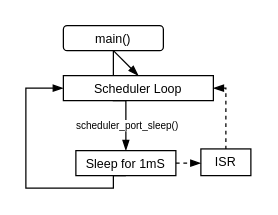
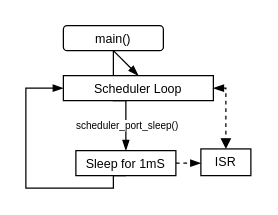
- <mxCell id="12" value="" style="endArrow=none;dashed=1;html=1;rounded=0;fontSize=8;targetPerimeterSpacing=0;jumpSize=6;entryX=0.5;entryY=0;entryDx=0;entryDy=0;startArrow=blockThin;startFill=1;exitX=1;exitY=0.5;exitDx=0;exitDy=0;" parent="1" source="6" target="9" edge="1"><mxGeometry width="50" height="50" relative="1" as="geometry"><mxPoint x="90" y="160" as="sourcePoint" /><mxPoint x="190" y="150" as="targetPoint" /><Array as="points"><mxPoint x="180" y="70" /></Array></mxGeometry></mxCell>
+ <mxCell id="12" value="" style="endArrow=block;dashed=1;html=1;rounded=0;fontSize=8;targetPerimeterSpacing=0;jumpSize=6;entryX=0.5;entryY=0;entryDx=0;entryDy=0;startArrow=blockThin;startFill=1;exitX=1;exitY=0.5;exitDx=0;exitDy=0;" parent="1" source="6" target="9" edge="1"><mxGeometry width="50" height="50" relative="1" as="geometry"><mxPoint x="90" y="160" as="sourcePoint" /><mxPoint x="190" y="150" as="targetPoint" /><Array as="points"><mxPoint x="180" y="70" /></Array></mxGeometry></mxCell>
